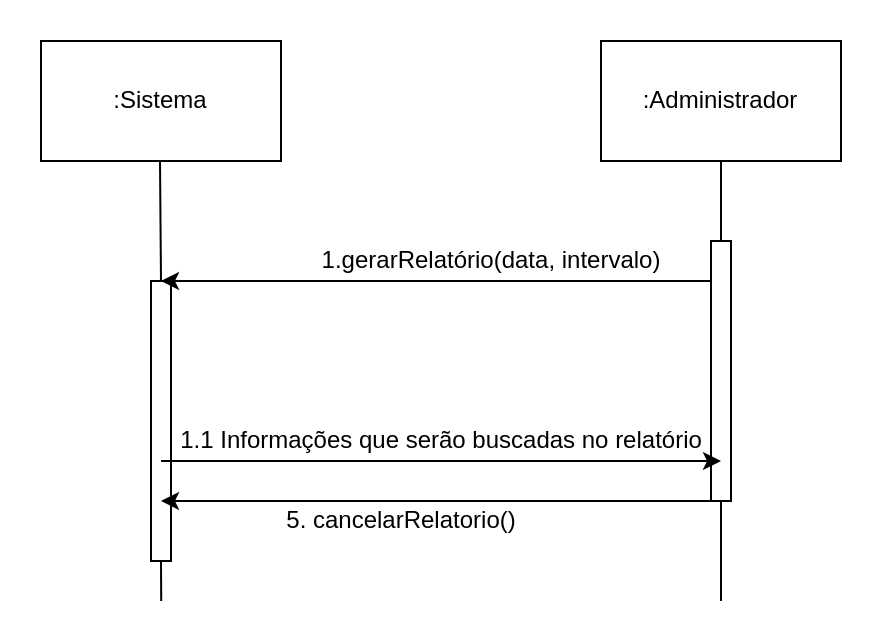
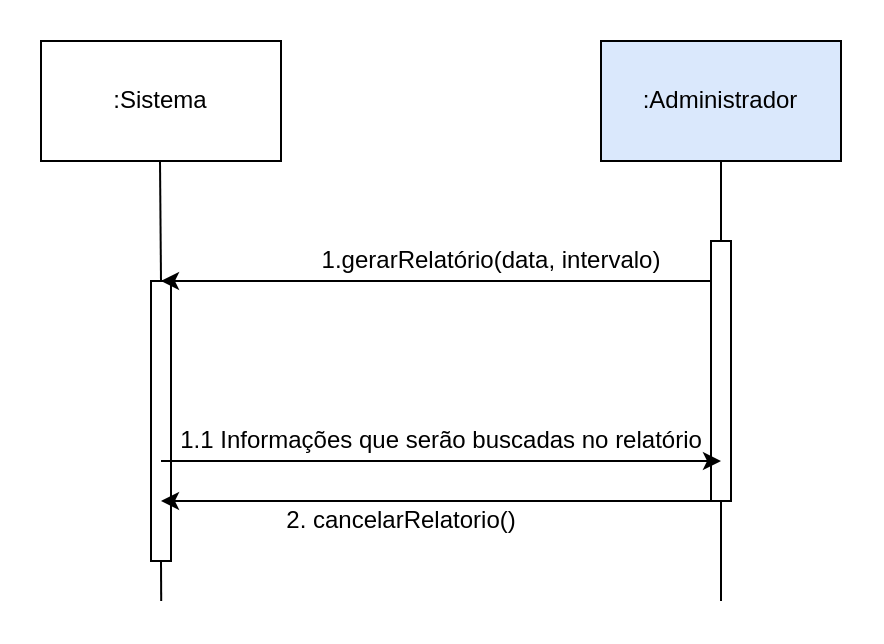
- <mxCell id="6" value=":Administrador" style="rounded=0;whiteSpace=wrap;html=1;" parent="1" vertex="1"><mxGeometry x="300" y="20" width="120" height="60" as="geometry" /></mxCell>
+ <mxCell id="6" value=":Administrador" style="rounded=0;whiteSpace=wrap;html=1;fillColor=#dae8fc;" parent="1" vertex="1"><mxGeometry x="300" y="20" width="120" height="60" as="geometry" /></mxCell>
- <mxCell id="13" value="5. cancelarRelatorio()" style="text;html=1;align=center;verticalAlign=middle;resizable=0;points=[];autosize=1;strokeColor=none;fillColor=none;" parent="1" vertex="1"><mxGeometry x="135" y="250" width="130" height="20" as="geometry" /></mxCell>
+ <mxCell id="13" value="2. cancelarRelatorio()" style="text;html=1;align=center;verticalAlign=middle;resizable=0;points=[];autosize=1;strokeColor=none;fillColor=none;" parent="1" vertex="1"><mxGeometry x="135" y="250" width="130" height="20" as="geometry" /></mxCell>
